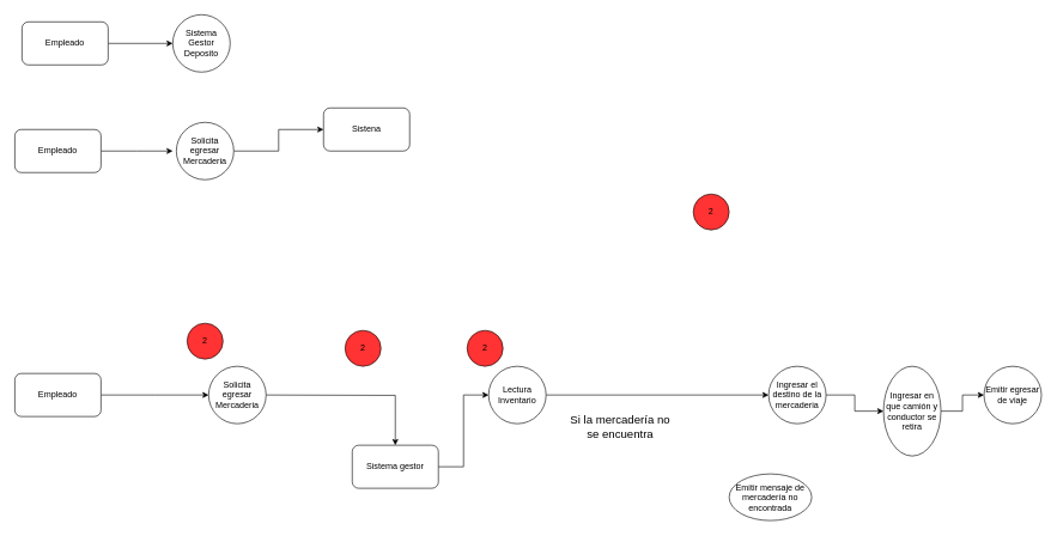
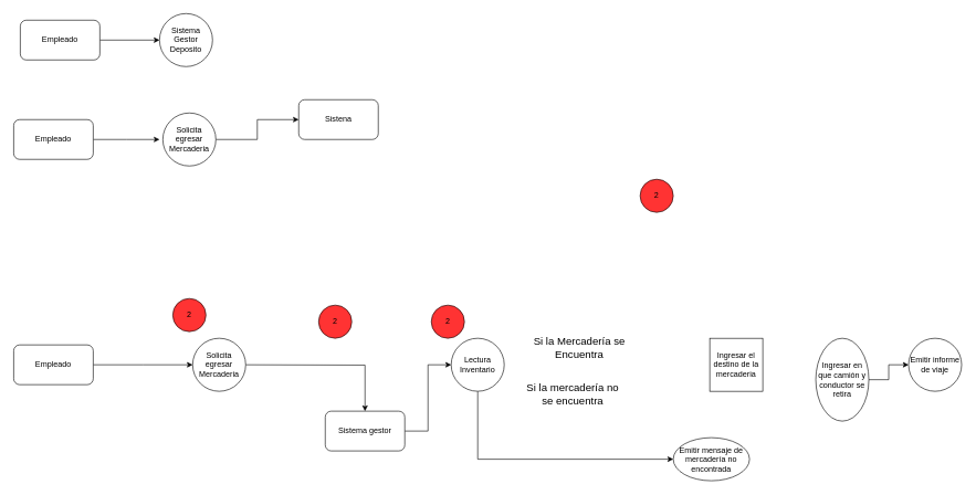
+ <mxCell id="24" value="&lt;font style=&quot;font-size: 16px;&quot;&gt;Si la Mercadería se Encuentra&lt;/font&gt;" style="text;html=1;strokeColor=none;fillColor=none;align=center;verticalAlign=middle;whiteSpace=wrap;rounded=0;" vertex="1" parent="1"><mxGeometry x="797" y="510" width="153" height="30" as="geometry" /></mxCell>
- <mxCell id="15" style="edgeStyle=orthogonalEdgeStyle;rounded=0;orthogonalLoop=1;jettySize=auto;html=1;entryX=0;entryY=0.5;entryDx=0;entryDy=0;" edge="1" parent="1" source="16" target="29"><mxGeometry relative="1" as="geometry" /></mxCell>
- <mxCell id="29" value="Ingresar el destino de la mercaderia" style="ellipse;whiteSpace=wrap;html=1;aspect=fixed;" vertex="1" parent="1"><mxGeometry x="1070" y="510" width="80" height="80" as="geometry" /></mxCell>
+ <mxCell id="29" value="Ingresar el destino de la mercaderia" style="whiteSpace=wrap;html=1;aspect=fixed;rounded=0;" vertex="1" parent="1"><mxGeometry x="1070" y="510" width="80" height="80" as="geometry" /></mxCell>
- <mxCell id="30" value="Emitir egresar de viaje" style="ellipse;whiteSpace=wrap;html=1;aspect=fixed;" vertex="1" parent="1"><mxGeometry x="1370" y="510" width="80" height="80" as="geometry" /></mxCell>
+ <mxCell id="30" value="Emitir informe de viaje" style="ellipse;whiteSpace=wrap;html=1;aspect=fixed;" vertex="1" parent="1"><mxGeometry x="1370" y="510" width="80" height="80" as="geometry" /></mxCell>
- <mxCell id="28" style="edgeStyle=orthogonalEdgeStyle;rounded=0;orthogonalLoop=1;jettySize=auto;html=1;entryX=0;entryY=0.5;entryDx=0;entryDy=0;" edge="1" parent="1" source="29" target="18"><mxGeometry relative="1" as="geometry" /></mxCell>
+ <mxCell id="14" style="edgeStyle=orthogonalEdgeStyle;rounded=0;orthogonalLoop=1;jettySize=auto;html=1;exitX=0.5;exitY=1;exitDx=0;exitDy=0;entryX=0;entryY=0.5;entryDx=0;entryDy=0;" edge="1" parent="1" source="16" target="26"><mxGeometry relative="1" as="geometry" /></mxCell>
